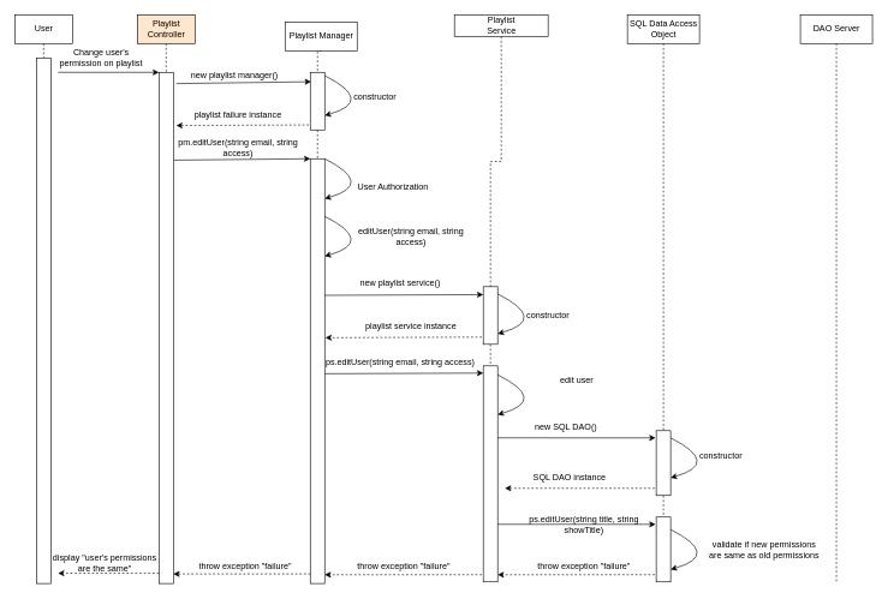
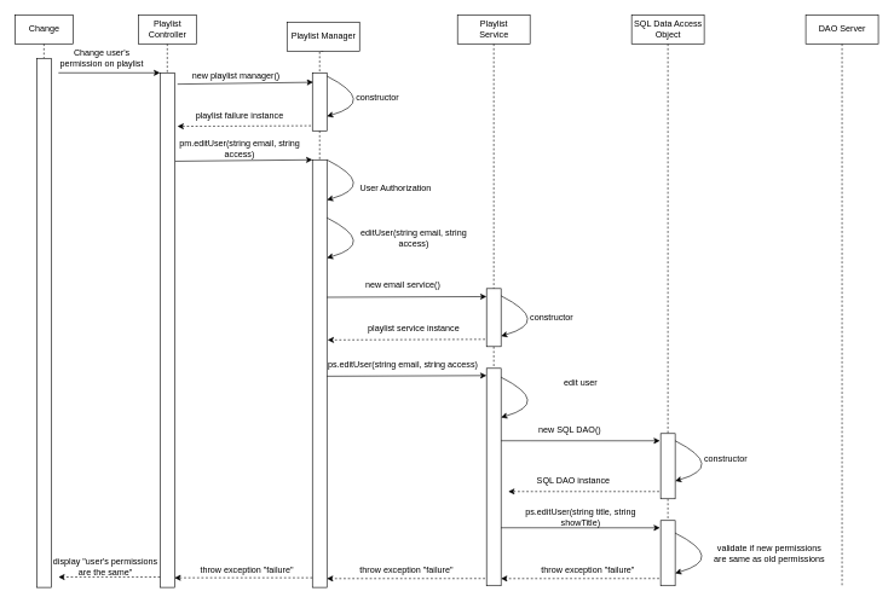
- <mxCell id="11" value="&lt;div&gt;Playlist&lt;/div&gt;&lt;div&gt;Service&lt;br&gt;&lt;/div&gt;" style="html=1;" parent="1" vertex="1"><mxGeometry x="630" y="20" width="130" height="30" as="geometry" /></mxCell>
+ <mxCell id="11" value="&lt;div&gt;Playlist&lt;/div&gt;&lt;div&gt;Service&lt;br&gt;&lt;/div&gt;" style="html=1;" parent="1" vertex="1"><mxGeometry x="630" y="20" width="100" height="40" as="geometry" /></mxCell>
- <mxCell id="60" value="User" style="html=1;" vertex="1" parent="1"><mxGeometry x="20" y="20" width="80" height="40" as="geometry" /></mxCell>
+ <mxCell id="60" value="Change" style="html=1;" vertex="1" parent="1"><mxGeometry x="20" y="20" width="80" height="40" as="geometry" /></mxCell>
- <mxCell id="3" value="&lt;div&gt;Playlist &lt;br&gt;&lt;/div&gt;&lt;div&gt;Controller&lt;/div&gt;" style="html=1;fillColor=#ffe6cc;" parent="1" vertex="1"><mxGeometry x="190" y="20" width="80" height="40" as="geometry" /></mxCell>
+ <mxCell id="3" value="&lt;div&gt;Playlist &lt;br&gt;&lt;/div&gt;&lt;div&gt;Controller&lt;/div&gt;" style="html=1;" parent="1" vertex="1"><mxGeometry x="190" y="20" width="80" height="40" as="geometry" /></mxCell>
- <mxCell id="26" value="new playlist service()" style="text;html=1;strokeColor=none;fillColor=none;align=center;verticalAlign=middle;whiteSpace=wrap;rounded=0;" parent="1" vertex="1"><mxGeometry x="490" y="377.72" width="130" height="30" as="geometry" /></mxCell>
+ <mxCell id="26" value="new email service()" style="text;html=1;strokeColor=none;fillColor=none;align=center;verticalAlign=middle;whiteSpace=wrap;rounded=0;" parent="1" vertex="1"><mxGeometry x="490" y="377.72" width="130" height="30" as="geometry" /></mxCell>
- <mxCell id="51" value="ps.editUser(string title, string showTitle)" style="text;html=1;strokeColor=none;fillColor=none;align=center;verticalAlign=middle;whiteSpace=wrap;rounded=0;" parent="1" vertex="1"><mxGeometry x="720" y="712.72" width="180" height="30" as="geometry" /></mxCell>
+ <mxCell id="51" value="ps.editUser(string title, string showTitle)" style="text;html=1;strokeColor=none;fillColor=none;align=center;verticalAlign=middle;whiteSpace=wrap;rounded=0;" parent="1" vertex="1"><mxGeometry x="710" y="697.72" width="180" height="30" as="geometry" /></mxCell>
